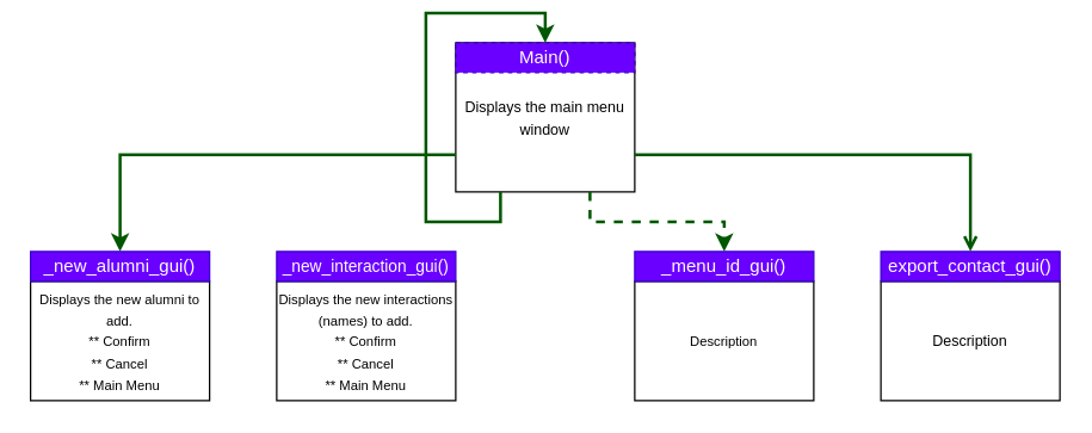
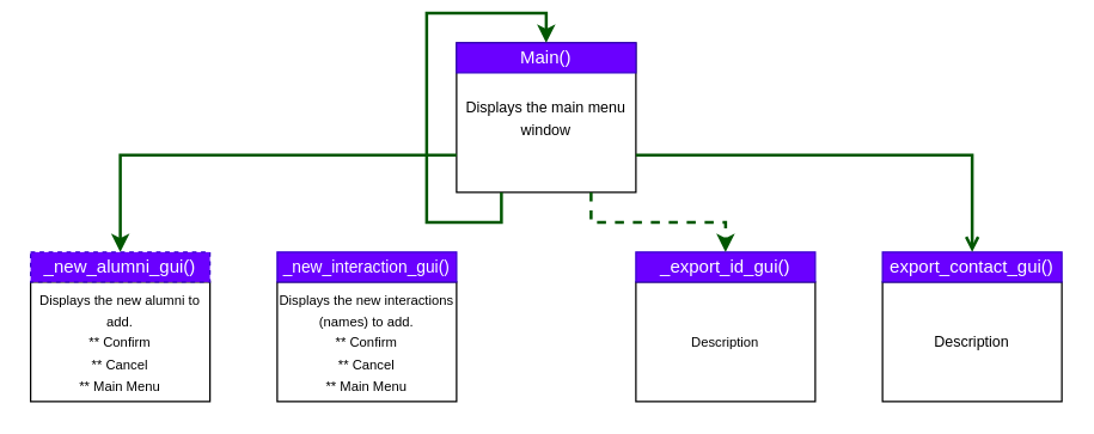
- <mxCell id="4" value="Main()" style="rounded=0;whiteSpace=wrap;html=1;fillColor=#6a00ff;strokeColor=#3700CC;fontColor=#ffffff;dashed=1;" vertex="1" parent="2"><mxGeometry width="120" height="20" as="geometry" /></mxCell>
+ <mxCell id="4" value="Main()" style="rounded=0;whiteSpace=wrap;html=1;fillColor=#6a00ff;strokeColor=#3700CC;fontColor=#ffffff;" vertex="1" parent="2"><mxGeometry width="120" height="20" as="geometry" /></mxCell>
- <mxCell id="9" value="_new_alumni_gui()" style="rounded=0;whiteSpace=wrap;html=1;fillColor=#6a00ff;strokeColor=#3700CC;fontColor=#ffffff;" vertex="1" parent="6"><mxGeometry width="120" height="20" as="geometry" /></mxCell>
+ <mxCell id="9" value="_new_alumni_gui()" style="rounded=0;whiteSpace=wrap;html=1;fillColor=#6a00ff;strokeColor=#3700CC;fontColor=#ffffff;dashed=1;" vertex="1" parent="6"><mxGeometry width="120" height="20" as="geometry" /></mxCell>
- <mxCell id="18" value="_menu_id_gui()" style="rounded=0;whiteSpace=wrap;html=1;fillColor=#6a00ff;strokeColor=#3700CC;fontColor=#ffffff;" vertex="1" parent="15"><mxGeometry width="120" height="20" as="geometry" /></mxCell>
+ <mxCell id="18" value="_export_id_gui()" style="rounded=0;whiteSpace=wrap;html=1;fillColor=#6a00ff;strokeColor=#3700CC;fontColor=#ffffff;" vertex="1" parent="15"><mxGeometry width="120" height="20" as="geometry" /></mxCell>
